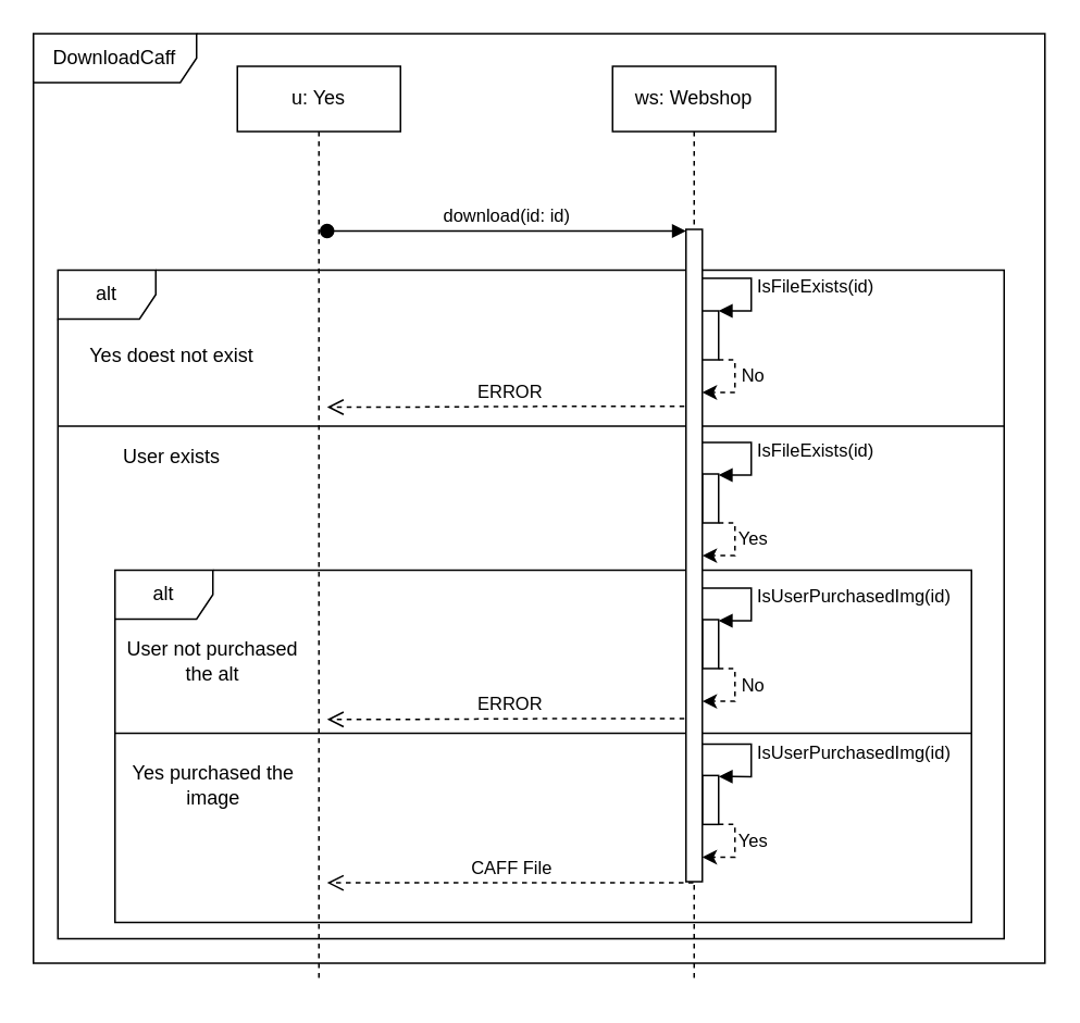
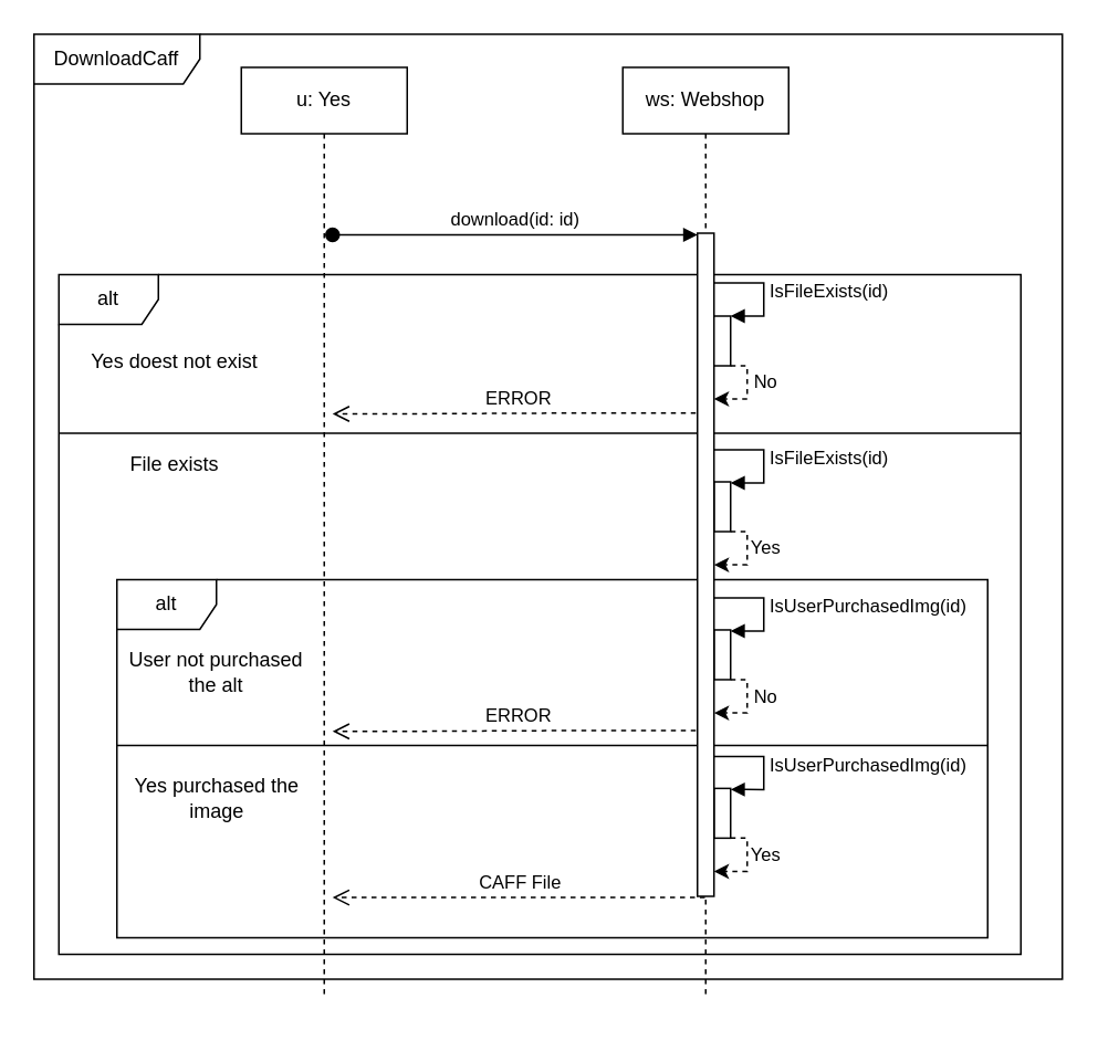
- <mxCell id="9" value="User exists" style="text;html=1;strokeColor=none;fillColor=none;align=center;verticalAlign=middle;whiteSpace=wrap;rounded=0;" parent="3" vertex="1"><mxGeometry y="98.2" width="140" height="33" as="geometry" /></mxCell>
+ <mxCell id="9" value="File exists" style="text;html=1;strokeColor=none;fillColor=none;align=center;verticalAlign=middle;whiteSpace=wrap;rounded=0;" parent="3" vertex="1"><mxGeometry y="98.2" width="140" height="33" as="geometry" /></mxCell>
